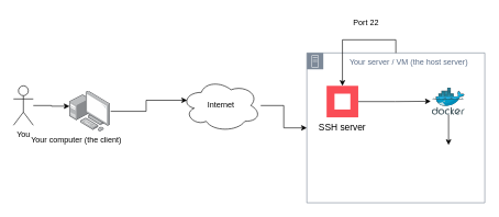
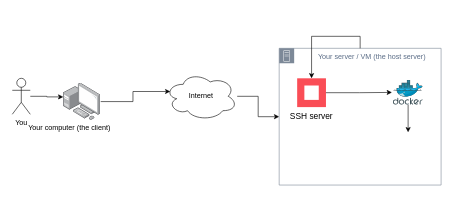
- <mxCell id="17" value="Port 22" style="text;html=1;align=center;verticalAlign=middle;whiteSpace=wrap;rounded=0;" vertex="1" parent="1"><mxGeometry x="525" y="20" width="60" height="30" as="geometry" /></mxCell>
